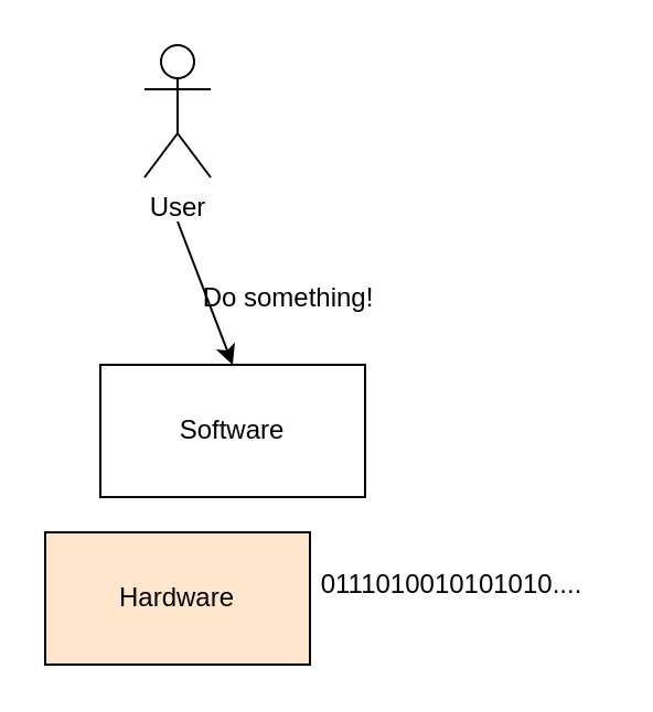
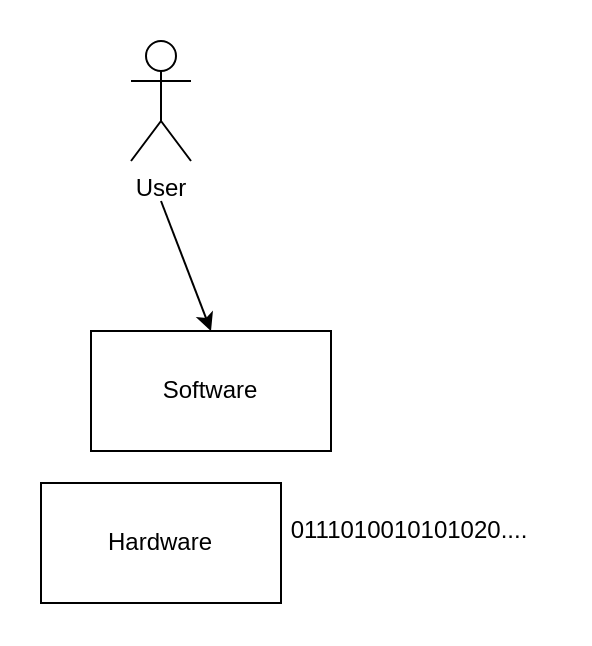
- <mxCell id="6" value="Do something!" style="text;html=1;align=center;verticalAlign=middle;resizable=0;points=[];autosize=1;strokeColor=none;fillColor=none;" vertex="1" parent="1"><mxGeometry x="80" y="120" width="100" height="30" as="geometry" /></mxCell>
- <mxCell id="7" value="0111010010101010...." style="text;html=1;align=center;verticalAlign=middle;resizable=0;points=[];autosize=1;strokeColor=none;fillColor=none;" vertex="1" parent="1"><mxGeometry x="134" y="250" width="140" height="30" as="geometry" /></mxCell>
+ <mxCell id="7" value="0111010010101020...." style="text;html=1;align=center;verticalAlign=middle;resizable=0;points=[];autosize=1;strokeColor=none;fillColor=none;" vertex="1" parent="1"><mxGeometry x="134" y="250" width="140" height="30" as="geometry" /></mxCell>
- <mxCell id="5" value="Hardware" style="rounded=0;whiteSpace=wrap;html=1;fillColor=#ffe6cc;" vertex="1" parent="1"><mxGeometry x="20" y="241" width="120" height="60" as="geometry" /></mxCell>
+ <mxCell id="5" value="Hardware" style="rounded=0;whiteSpace=wrap;html=1;" vertex="1" parent="1"><mxGeometry x="20" y="241" width="120" height="60" as="geometry" /></mxCell>
